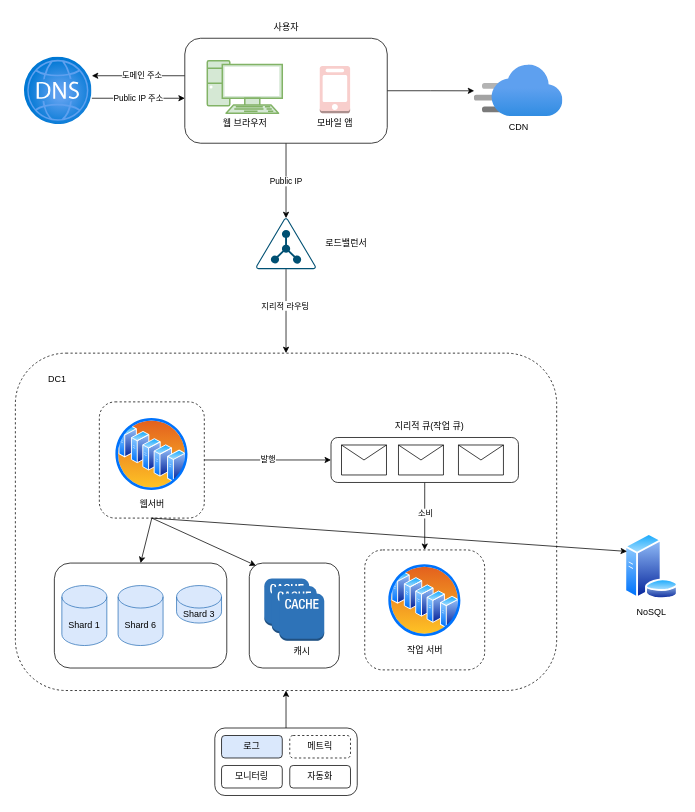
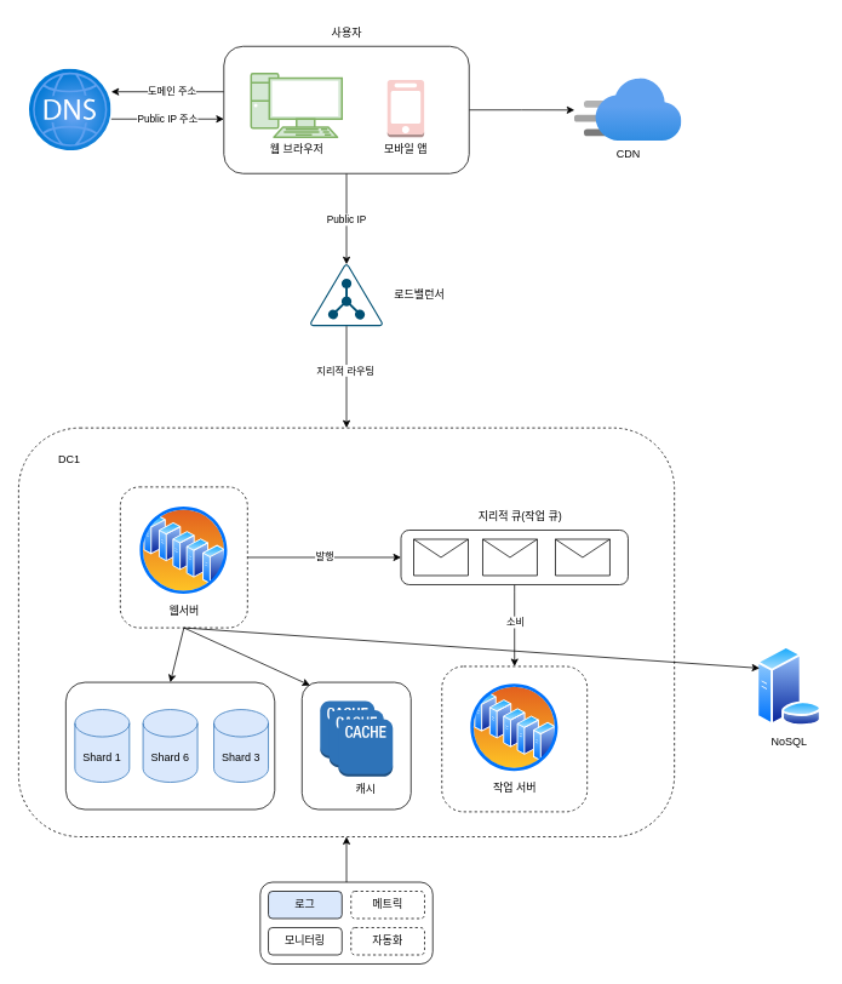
- <mxCell id="50" value="Shard 3" style="shape=cylinder3;whiteSpace=wrap;html=1;boundedLbl=1;backgroundOutline=1;size=15;fillColor=#dae8fc;strokeColor=light-dark(#2e73b8, #5c79a3);" vertex="1" parent="1"><mxGeometry x="235" y="780" width="60" height="50" as="geometry" /></mxCell>
+ <mxCell id="50" value="Shard 3" style="shape=cylinder3;whiteSpace=wrap;html=1;boundedLbl=1;backgroundOutline=1;size=15;fillColor=#dae8fc;strokeColor=light-dark(#2e73b8, #5c79a3);" vertex="1" parent="1"><mxGeometry x="235" y="780" width="60" height="80" as="geometry" /></mxCell>
- <mxCell id="47" value="자동화" style="rounded=1;whiteSpace=wrap;html=1;" vertex="1" parent="1"><mxGeometry x="386" y="1020" width="81" height="30" as="geometry" /></mxCell>
+ <mxCell id="47" value="자동화" style="rounded=1;whiteSpace=wrap;html=1;dashed=1;" vertex="1" parent="1"><mxGeometry x="386" y="1020" width="81" height="30" as="geometry" /></mxCell>
